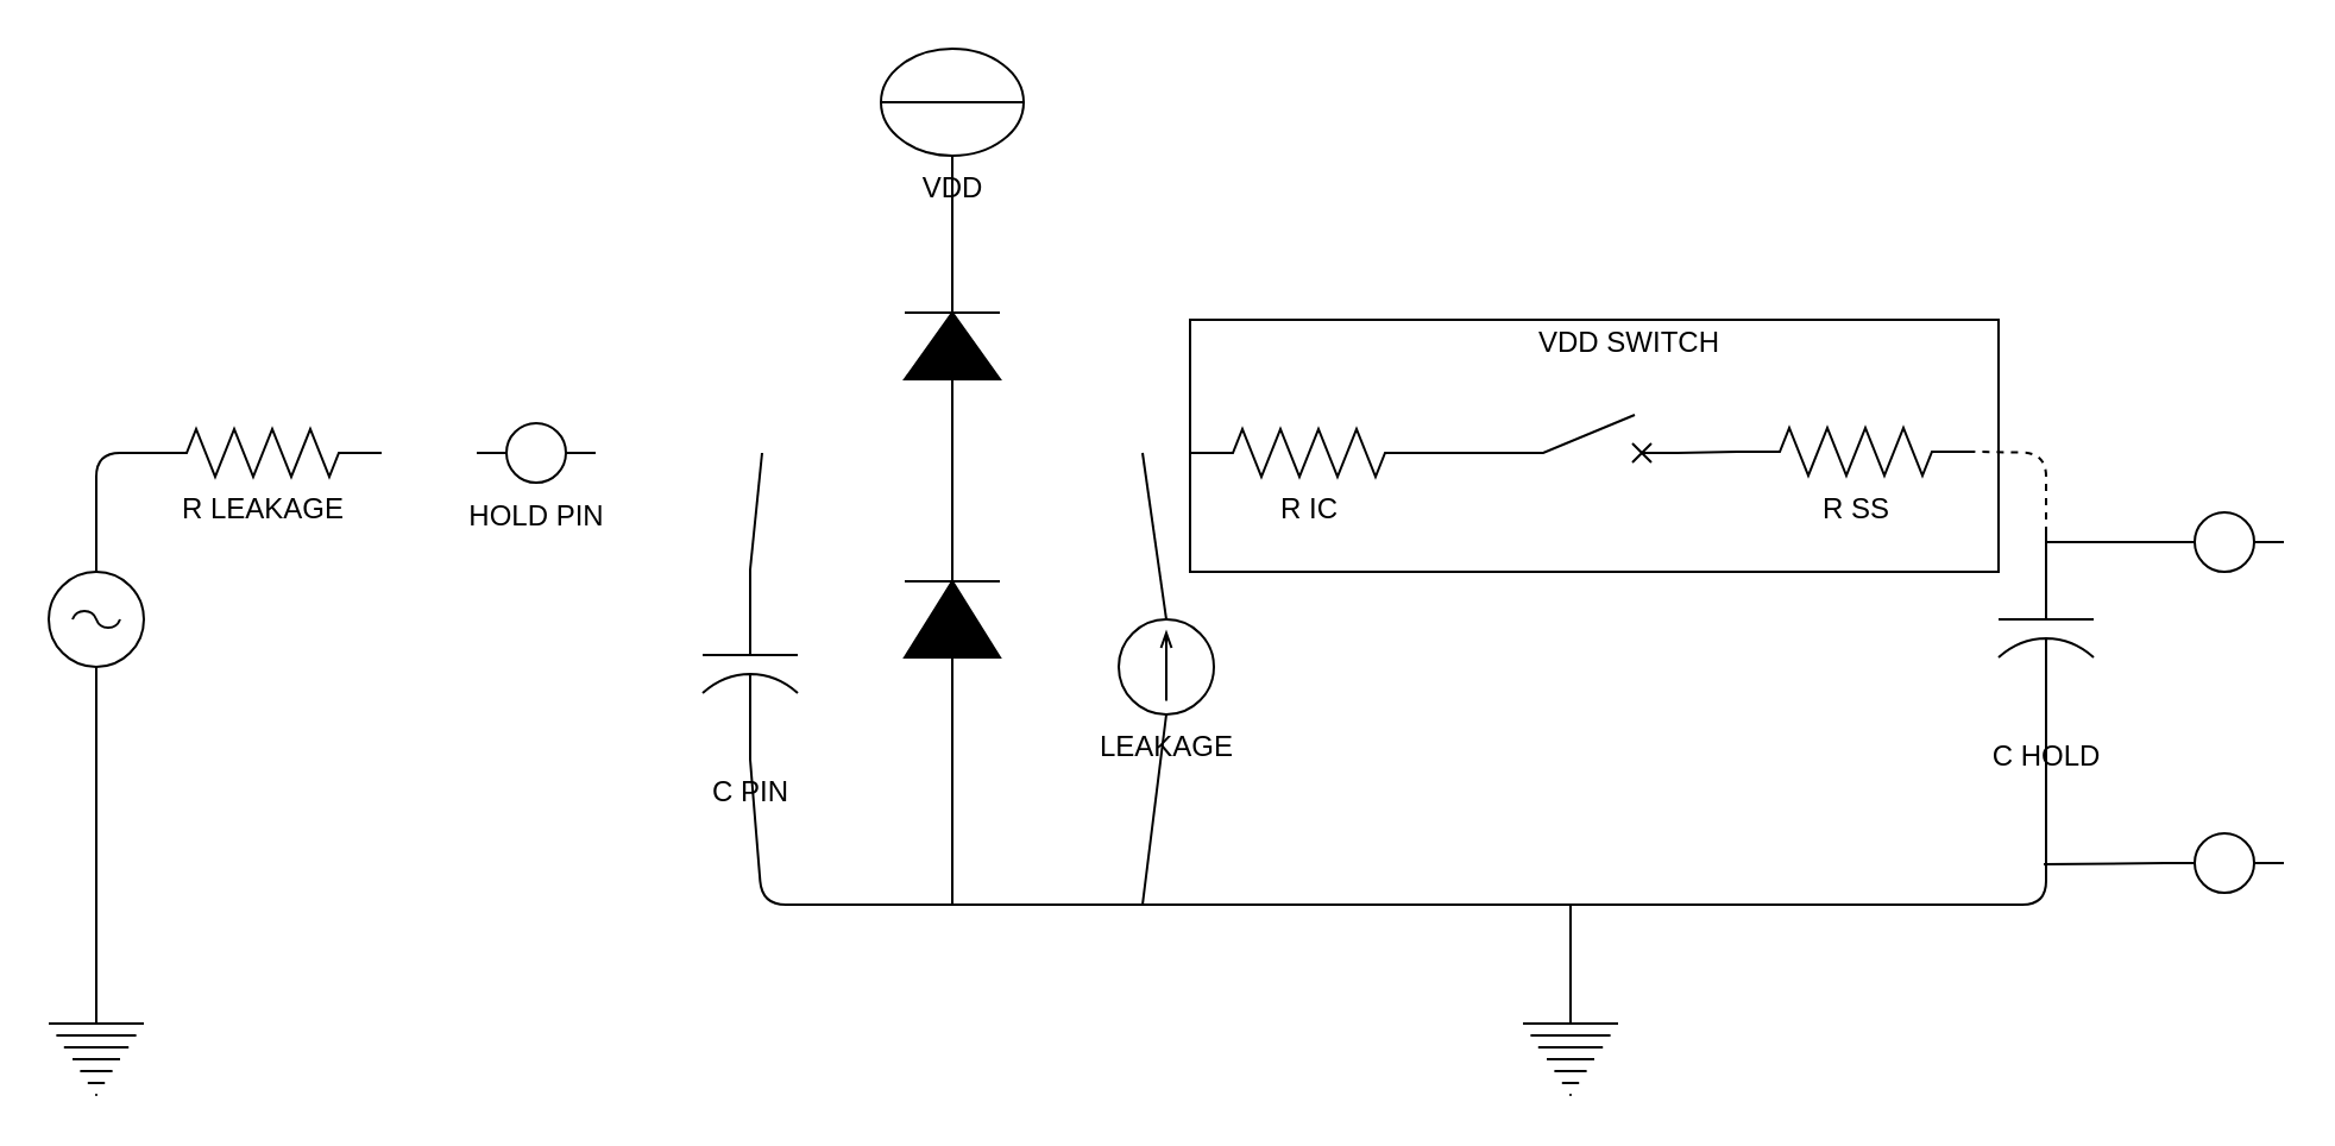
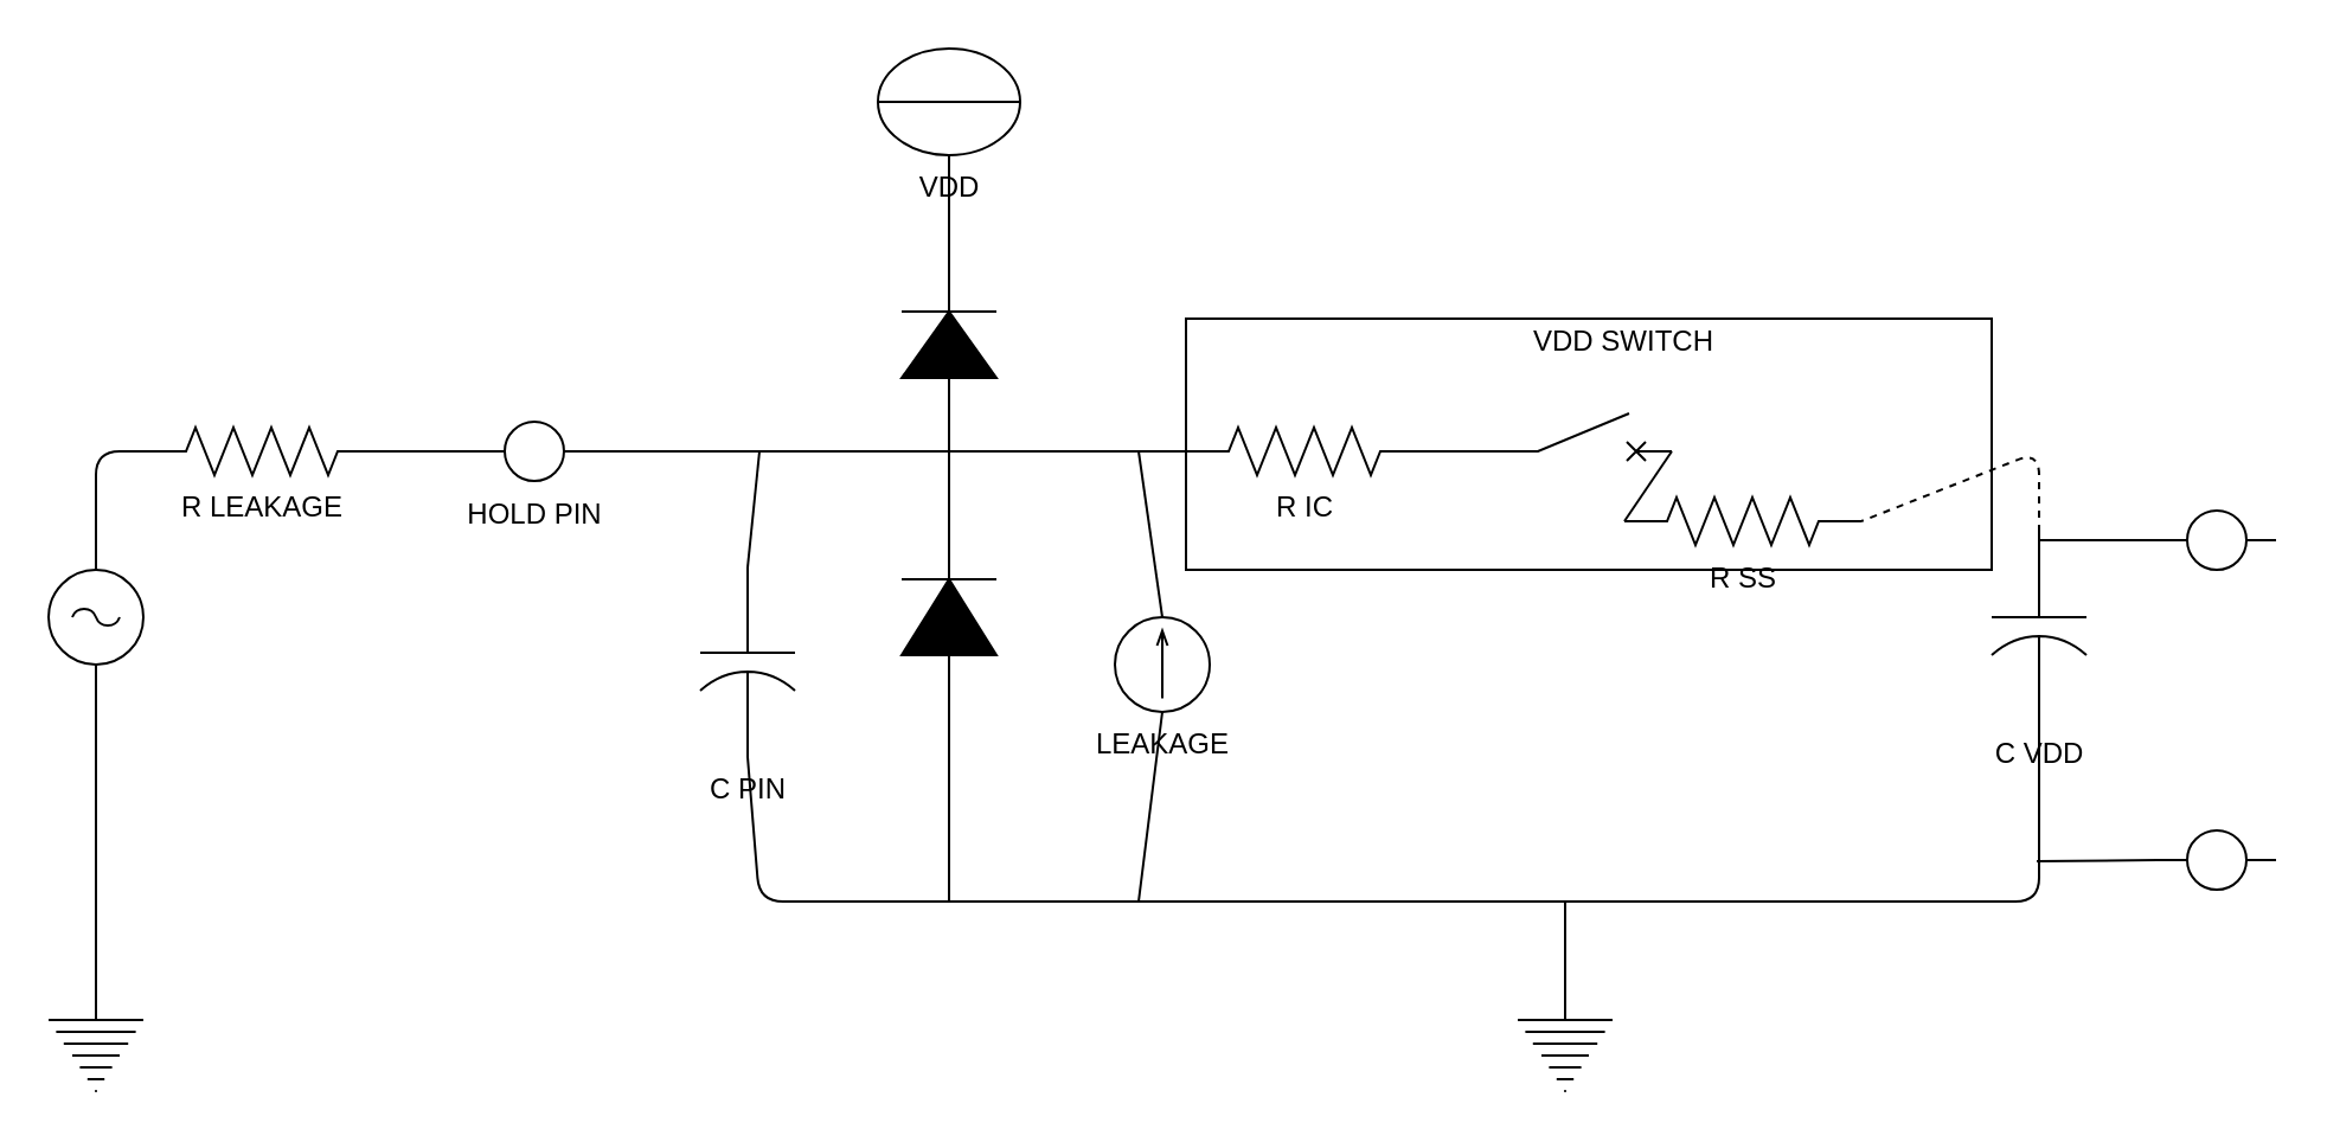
- <mxCell id="11" value="R SS" style="pointerEvents=1;verticalLabelPosition=bottom;shadow=0;dashed=0;align=center;html=1;verticalAlign=top;shape=mxgraph.electrical.resistors.resistor_2;" parent="1" vertex="1"><mxGeometry x="730" y="179.5" width="100" height="20" as="geometry" /></mxCell>
+ <mxCell id="11" value="R SS" style="pointerEvents=1;verticalLabelPosition=bottom;shadow=0;dashed=0;align=center;html=1;verticalAlign=top;shape=mxgraph.electrical.resistors.resistor_2;" parent="1" vertex="1"><mxGeometry x="685" y="209.5" width="100" height="20" as="geometry" /></mxCell>
+ <mxCell id="16" value="" style="endArrow=none;html=1;exitX=1;exitY=0.5;exitDx=0;exitDy=0;exitPerimeter=0;entryX=0;entryY=0.5;entryDx=0;entryDy=0;entryPerimeter=0;" parent="1" source="7" target="8" edge="1"><mxGeometry width="50" height="50" relative="1" as="geometry"><mxPoint x="280" y="210" as="sourcePoint" /><mxPoint x="330" y="160" as="targetPoint" /></mxGeometry></mxCell>
+ <mxCell id="17" value="" style="endArrow=none;html=1;exitX=1;exitY=0.5;exitDx=0;exitDy=0;exitPerimeter=0;entryX=0;entryY=0.5;entryDx=0;entryDy=0;entryPerimeter=0;" parent="1" source="8" target="6" edge="1"><mxGeometry width="50" height="50" relative="1" as="geometry"><mxPoint x="280" y="210" as="sourcePoint" /><mxPoint x="330" y="160" as="targetPoint" /></mxGeometry></mxCell>
- <mxCell id="14" value="C HOLD" style="pointerEvents=1;verticalLabelPosition=bottom;shadow=0;dashed=0;align=center;html=1;verticalAlign=top;shape=mxgraph.electrical.capacitors.capacitor_2;direction=south;" parent="1" vertex="1"><mxGeometry x="840" y="224" width="40" height="80" as="geometry" /></mxCell>
+ <mxCell id="14" value="C VDD" style="pointerEvents=1;verticalLabelPosition=bottom;shadow=0;dashed=0;align=center;html=1;verticalAlign=top;shape=mxgraph.electrical.capacitors.capacitor_2;direction=south;" parent="1" vertex="1"><mxGeometry x="840" y="224" width="40" height="80" as="geometry" /></mxCell>
